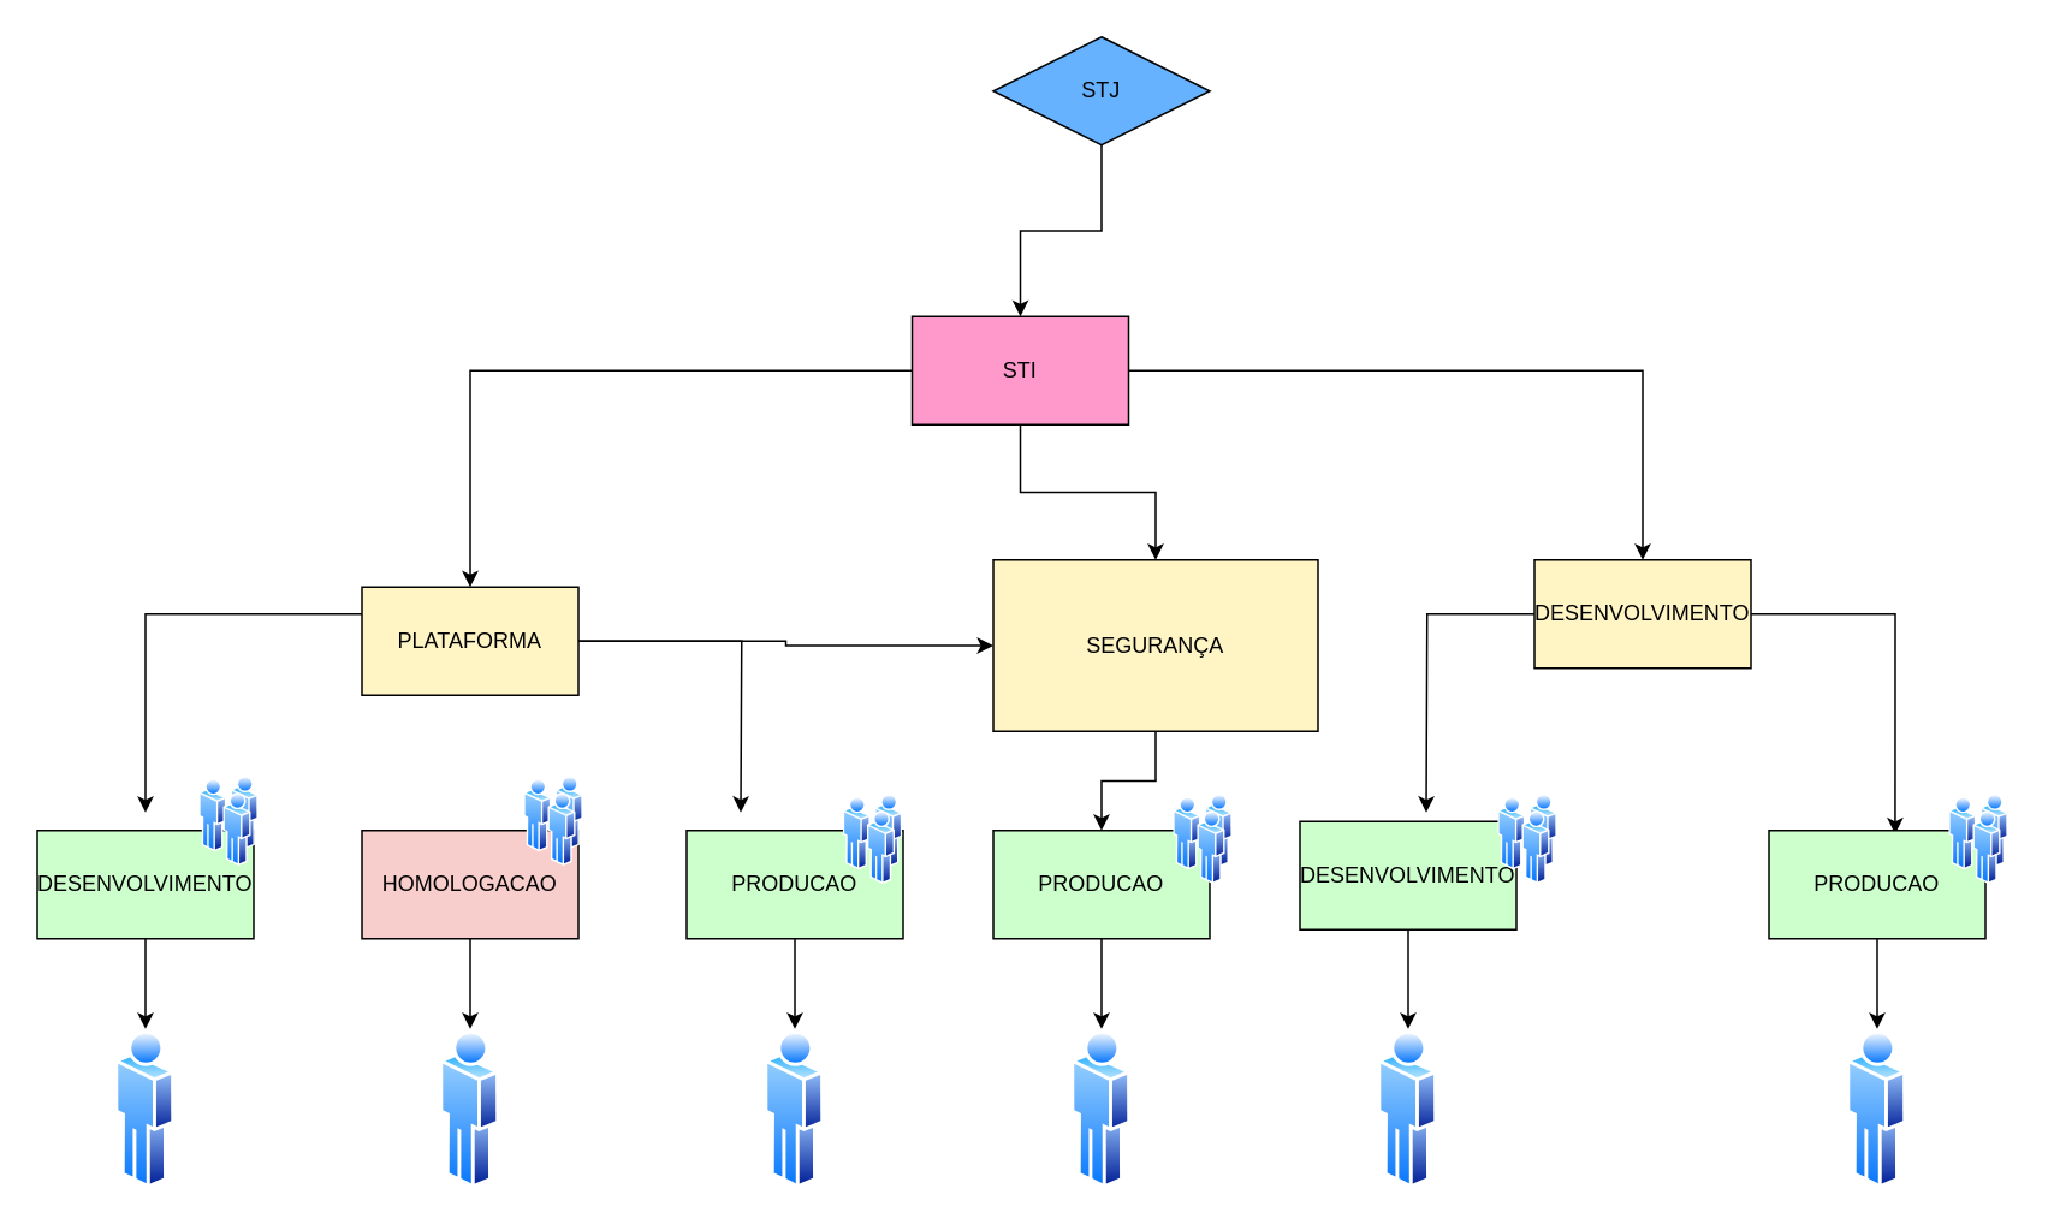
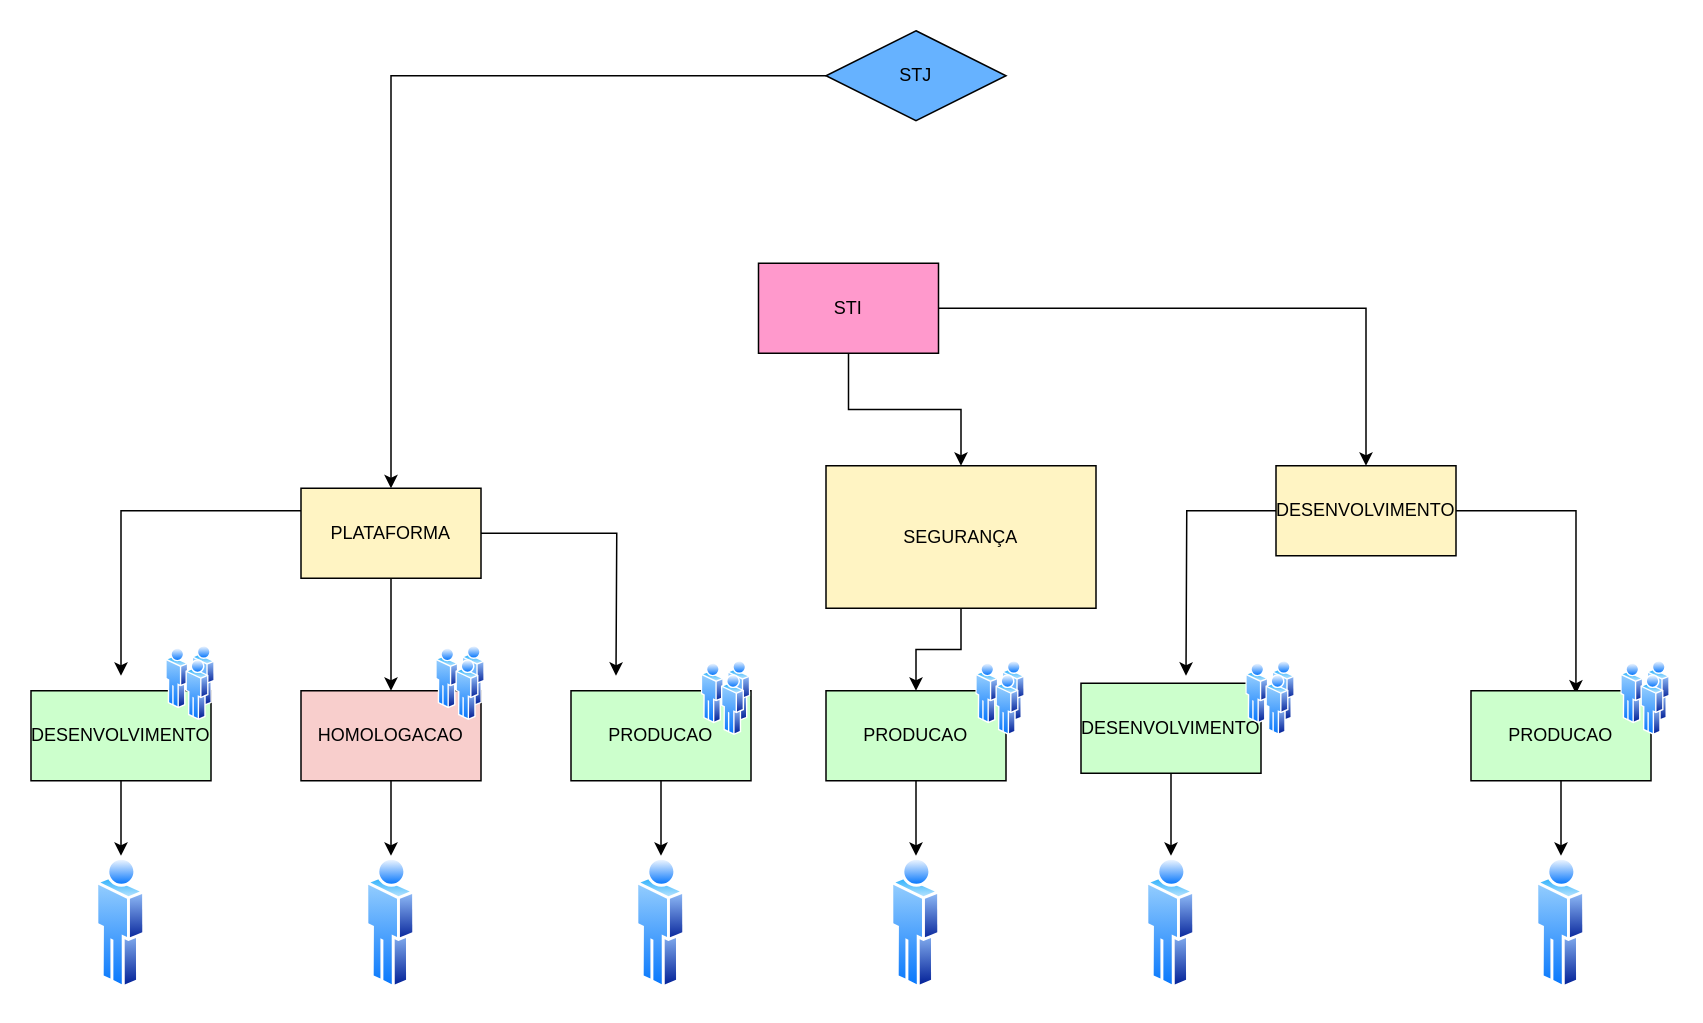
- <mxCell id="2" style="edgeStyle=orthogonalEdgeStyle;rounded=0;orthogonalLoop=1;jettySize=auto;html=1;entryX=0.5;entryY=0;entryDx=0;entryDy=0;" edge="1" parent="1" source="3" target="7"><mxGeometry relative="1" as="geometry" /></mxCell>
+ <mxCell id="2" style="edgeStyle=orthogonalEdgeStyle;rounded=0;orthogonalLoop=1;jettySize=auto;html=1;" edge="1" parent="1" source="3" target="11"><mxGeometry relative="1" as="geometry" /></mxCell>
- <mxCell id="4" style="edgeStyle=orthogonalEdgeStyle;rounded=0;orthogonalLoop=1;jettySize=auto;html=1;entryX=0.5;entryY=0;entryDx=0;entryDy=0;" edge="1" parent="1" source="7" target="11"><mxGeometry relative="1" as="geometry" /></mxCell>
- <mxCell id="10" style="edgeStyle=orthogonalEdgeStyle;rounded=0;orthogonalLoop=1;jettySize=auto;html=1;" edge="1" parent="1" source="11" target="13"><mxGeometry relative="1" as="geometry" /></mxCell>
+ <mxCell id="10" style="edgeStyle=orthogonalEdgeStyle;rounded=0;orthogonalLoop=1;jettySize=auto;html=1;entryX=0.5;entryY=0;entryDx=0;entryDy=0;" edge="1" parent="1" source="11" target="28"><mxGeometry relative="1" as="geometry" /></mxCell>
